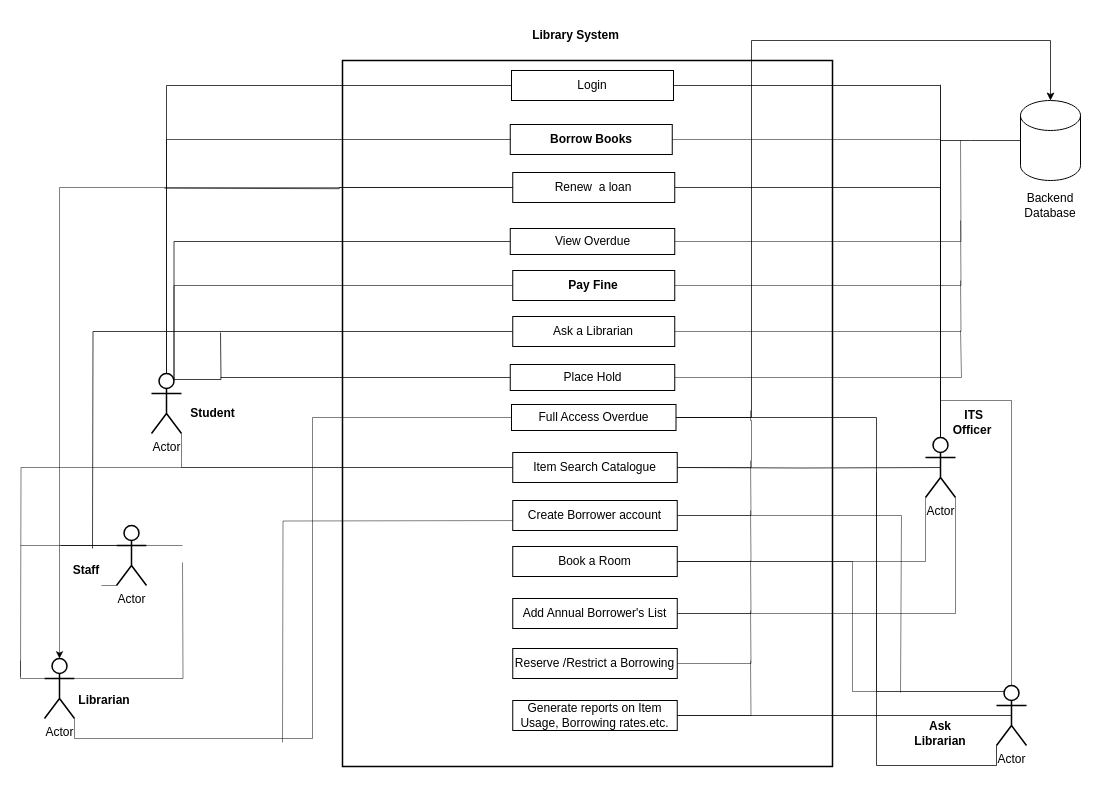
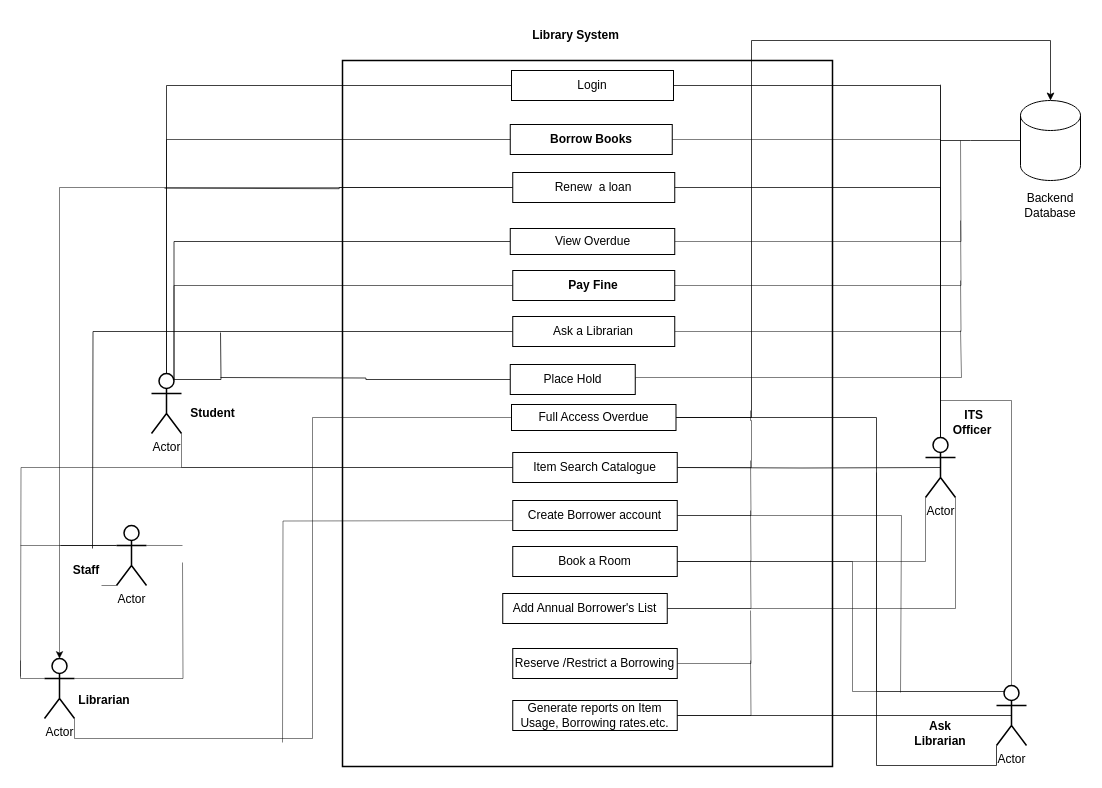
- <mxCell id="64" value="Place Hold" style="rounded=0;whiteSpace=wrap;html=1;" parent="1" vertex="1"><mxGeometry x="509.75" y="364" width="164.5" height="26" as="geometry" /></mxCell>
+ <mxCell id="64" value="Place Hold" style="rounded=0;whiteSpace=wrap;html=1;" parent="1" vertex="1"><mxGeometry x="509.75" y="364" width="125" height="30" as="geometry" /></mxCell>
- <mxCell id="19" value="Add Annual Borrower's List" style="rounded=0;whiteSpace=wrap;html=1;" parent="1" vertex="1"><mxGeometry x="512.25" y="598" width="164.5" height="30" as="geometry" /></mxCell>
+ <mxCell id="19" value="Add Annual Borrower's List" style="rounded=0;whiteSpace=wrap;html=1;" parent="1" vertex="1"><mxGeometry x="502.25" y="593" width="164.5" height="30" as="geometry" /></mxCell>
